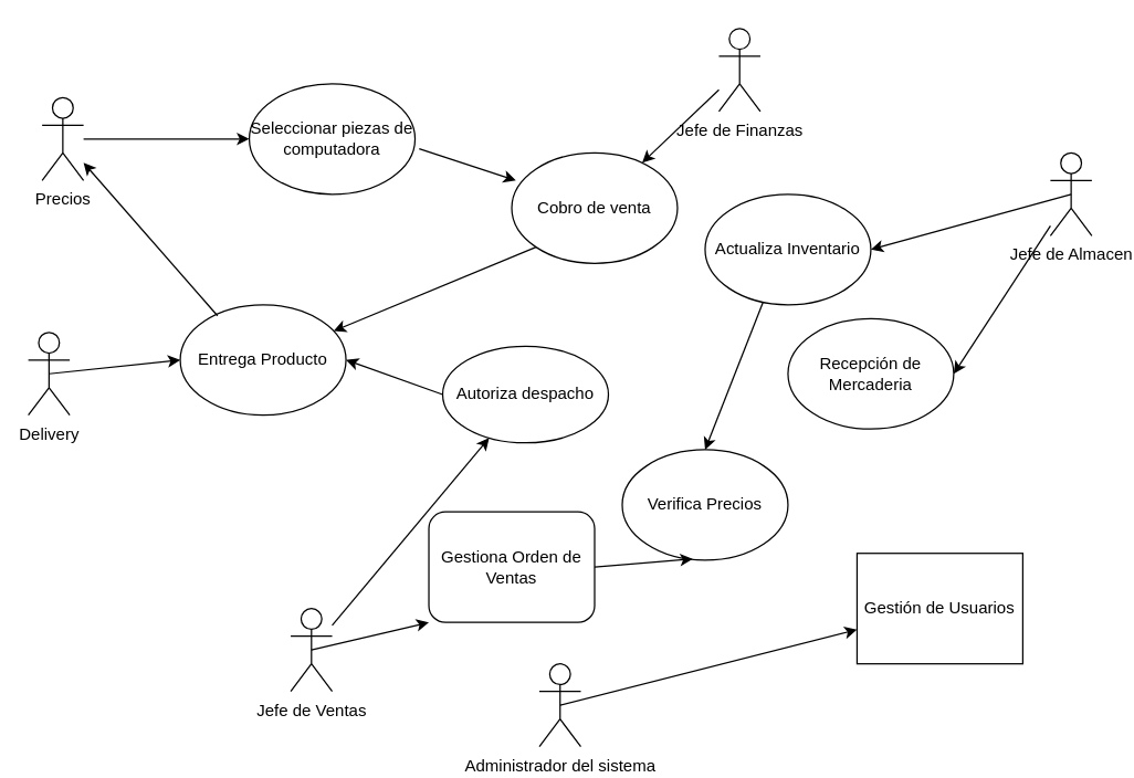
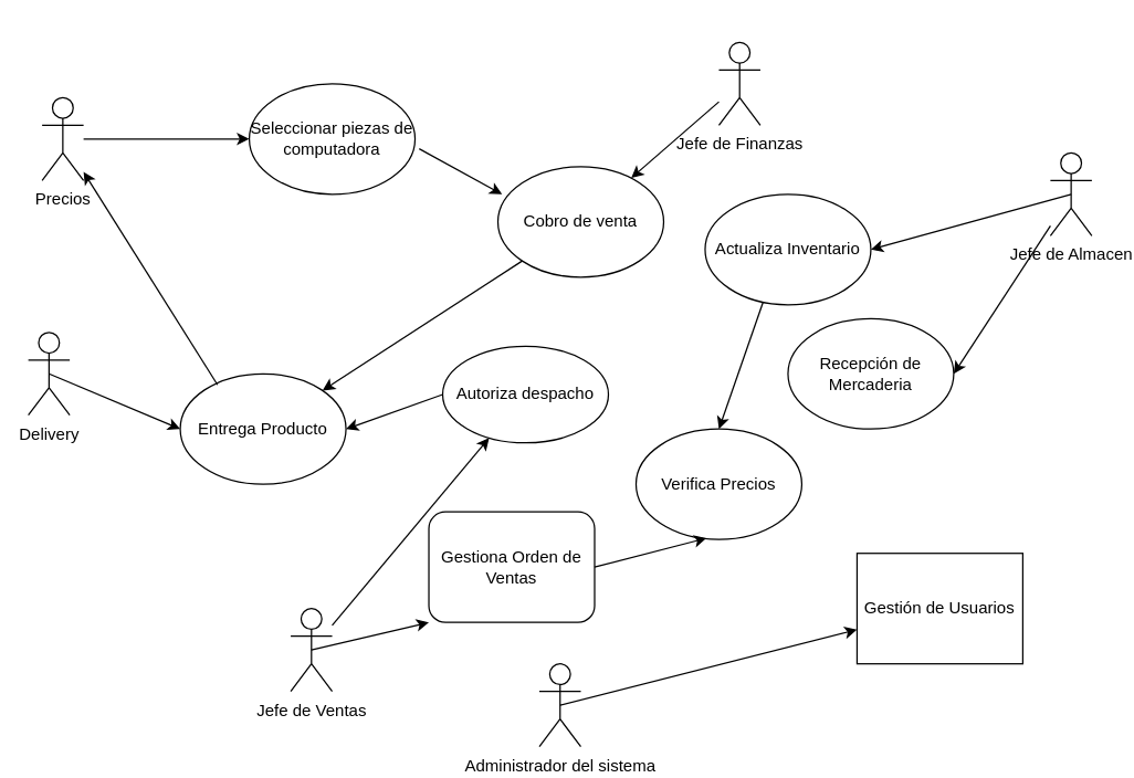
- <mxCell id="26" value="Jefe de Finanzas" style="shape=umlActor;verticalLabelPosition=bottom;verticalAlign=top;html=1;outlineConnect=0;" vertex="1" parent="1"><mxGeometry x="520" y="20" width="30" height="60" as="geometry" /></mxCell>
+ <mxCell id="26" value="Jefe de Finanzas" style="shape=umlActor;verticalLabelPosition=bottom;verticalAlign=top;html=1;outlineConnect=0;" vertex="1" parent="1"><mxGeometry x="520" y="30" width="30" height="60" as="geometry" /></mxCell>
- <mxCell id="27" value="Cobro de venta" style="ellipse;whiteSpace=wrap;html=1;" vertex="1" parent="1"><mxGeometry x="370" y="110" width="120" height="80" as="geometry" /></mxCell>
+ <mxCell id="27" value="Cobro de venta" style="ellipse;whiteSpace=wrap;html=1;" vertex="1" parent="1"><mxGeometry x="360" y="120" width="120" height="80" as="geometry" /></mxCell>
- <mxCell id="12" value="Entrega Producto" style="ellipse;whiteSpace=wrap;html=1;" vertex="1" parent="1"><mxGeometry x="130" y="220" width="120" height="80" as="geometry" /></mxCell>
+ <mxCell id="12" value="Entrega Producto" style="ellipse;whiteSpace=wrap;html=1;" vertex="1" parent="1"><mxGeometry x="130" y="270" width="120" height="80" as="geometry" /></mxCell>
- <mxCell id="24" value="Verifica Precios" style="ellipse;whiteSpace=wrap;html=1;" vertex="1" parent="1"><mxGeometry x="450" y="325" width="120" height="80" as="geometry" /></mxCell>
+ <mxCell id="24" value="Verifica Precios" style="ellipse;whiteSpace=wrap;html=1;" vertex="1" parent="1"><mxGeometry x="460" y="310" width="120" height="80" as="geometry" /></mxCell>
